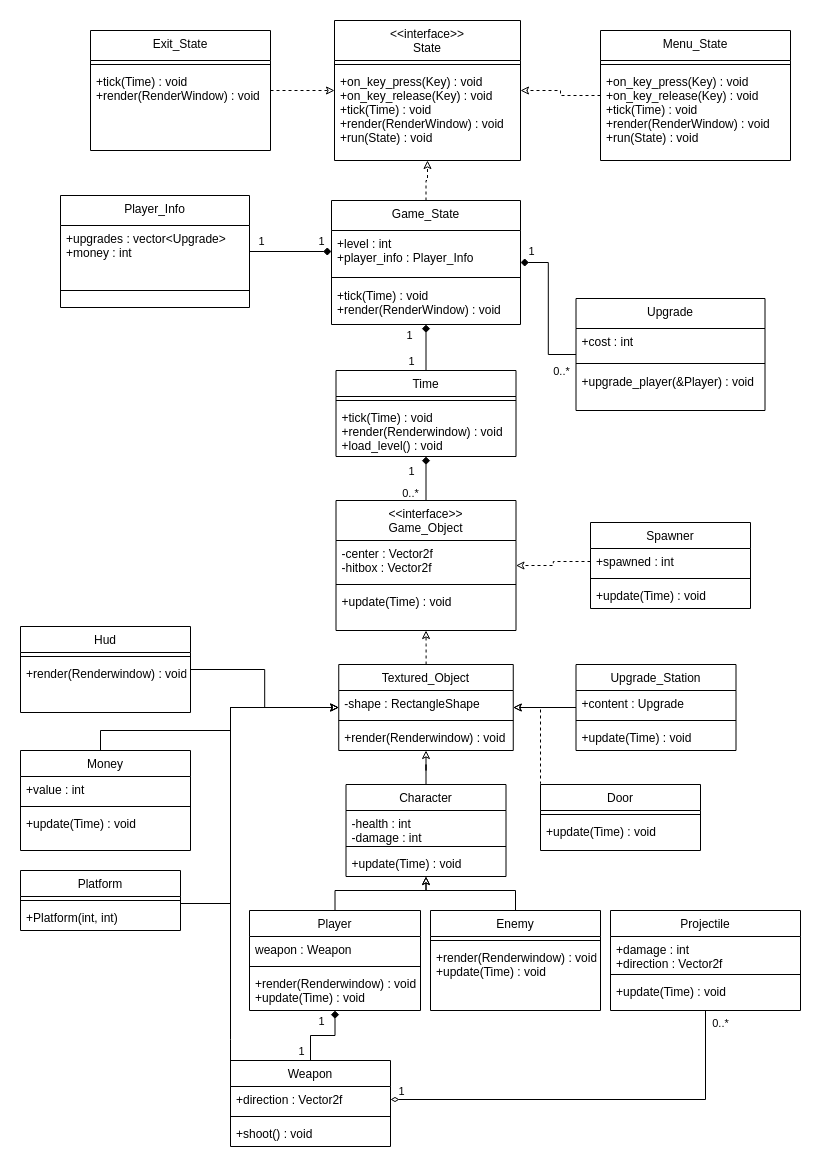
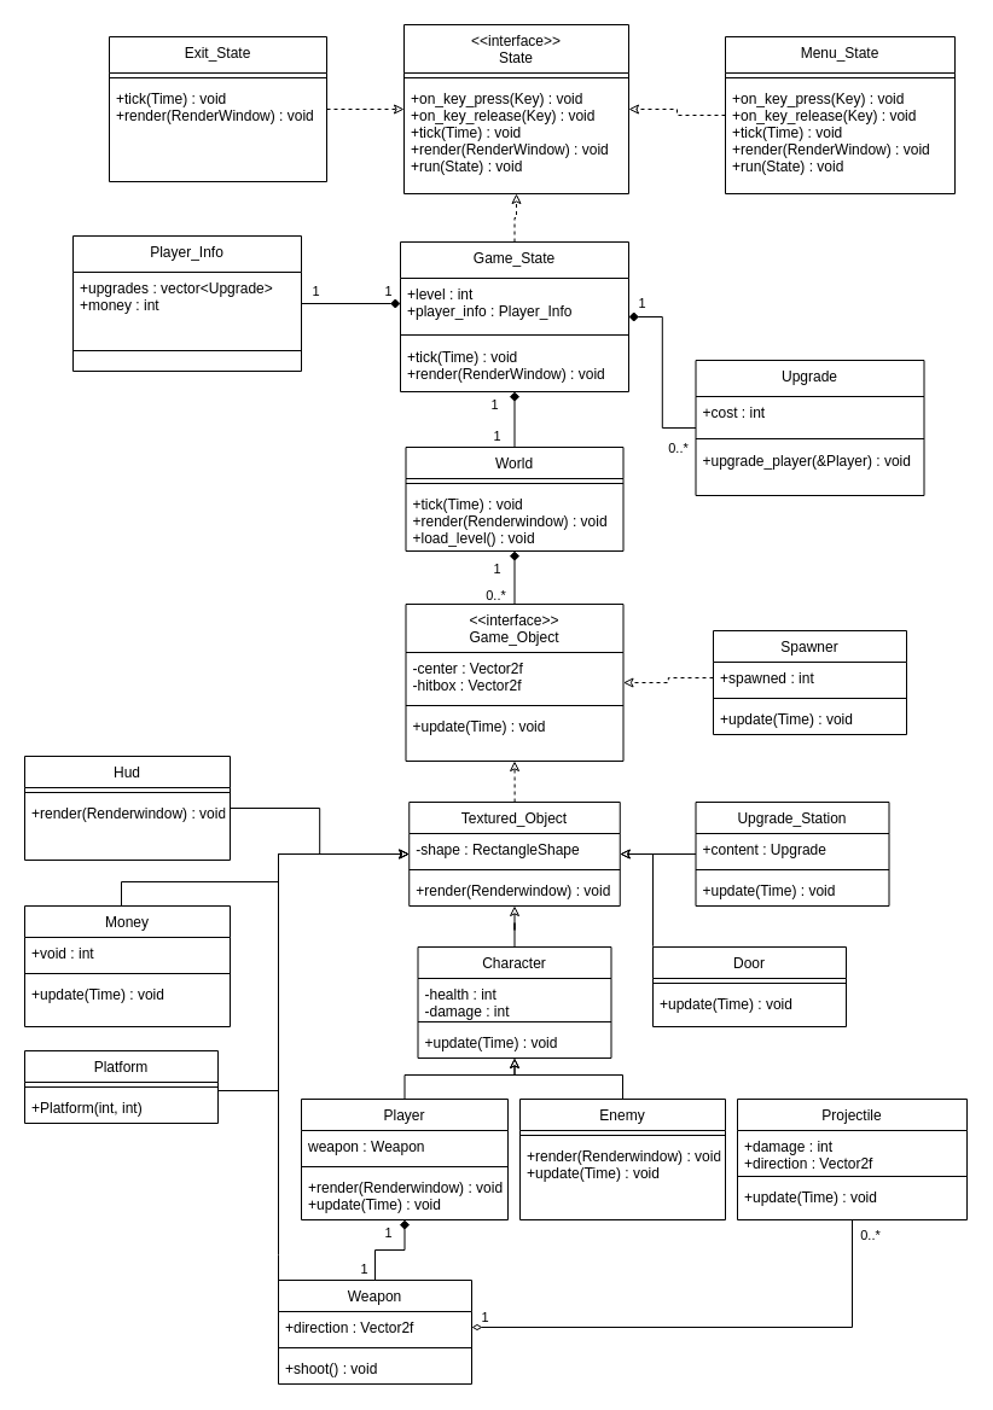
- <mxCell id="35" value="Time" style="swimlane;fontStyle=0;align=center;verticalAlign=top;childLayout=stackLayout;horizontal=1;startSize=26;horizontalStack=0;resizeParent=1;resizeLast=0;collapsible=1;marginBottom=0;rounded=0;shadow=0;strokeWidth=1;" parent="1" vertex="1"><mxGeometry x="335.5" y="370" width="180" height="86" as="geometry"><mxRectangle x="340" y="380" width="170" height="26" as="alternateBounds" /></mxGeometry></mxCell>
+ <mxCell id="35" value="World" style="swimlane;fontStyle=0;align=center;verticalAlign=top;childLayout=stackLayout;horizontal=1;startSize=26;horizontalStack=0;resizeParent=1;resizeLast=0;collapsible=1;marginBottom=0;rounded=0;shadow=0;strokeWidth=1;" parent="1" vertex="1"><mxGeometry x="335.5" y="370" width="180" height="86" as="geometry"><mxRectangle x="340" y="380" width="170" height="26" as="alternateBounds" /></mxGeometry></mxCell>
- <mxCell id="42" style="edgeStyle=orthogonalEdgeStyle;rounded=0;orthogonalLoop=1;jettySize=auto;html=1;startArrow=none;startFill=0;endArrow=classic;endFill=0;strokeColor=#000000;dashed=1;" parent="1" source="43" target="51" edge="1"><mxGeometry relative="1" as="geometry"><mxPoint x="520" y="760" as="targetPoint" /><Array as="points"><mxPoint x="540" y="783" /><mxPoint x="540" y="697" /></Array></mxGeometry></mxCell>
+ <mxCell id="42" style="edgeStyle=orthogonalEdgeStyle;rounded=0;orthogonalLoop=1;jettySize=auto;html=1;startArrow=none;startFill=0;endArrow=classic;endFill=0;strokeColor=#000000;" parent="1" source="43" target="51" edge="1"><mxGeometry relative="1" as="geometry"><mxPoint x="520" y="760" as="targetPoint" /><Array as="points"><mxPoint x="540" y="783" /><mxPoint x="540" y="697" /></Array></mxGeometry></mxCell>
- <mxCell id="17" value="+value : int" style="text;align=left;verticalAlign=top;spacingLeft=4;spacingRight=4;overflow=hidden;rotatable=0;points=[[0,0.5],[1,0.5]];portConstraint=eastwest;" parent="16" vertex="1"><mxGeometry y="26" width="170" height="26" as="geometry" /></mxCell>
+ <mxCell id="17" value="+void : int" style="text;align=left;verticalAlign=top;spacingLeft=4;spacingRight=4;overflow=hidden;rotatable=0;points=[[0,0.5],[1,0.5]];portConstraint=eastwest;" parent="16" vertex="1"><mxGeometry y="26" width="170" height="26" as="geometry" /></mxCell>
